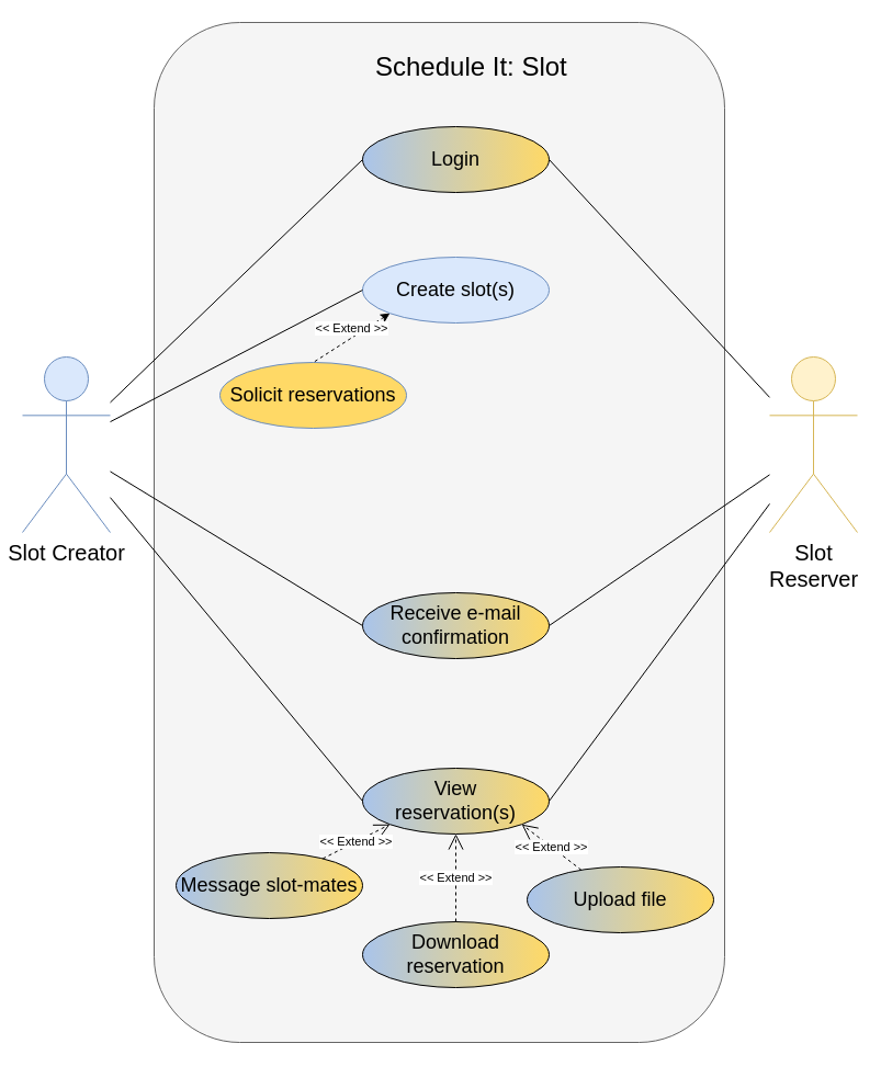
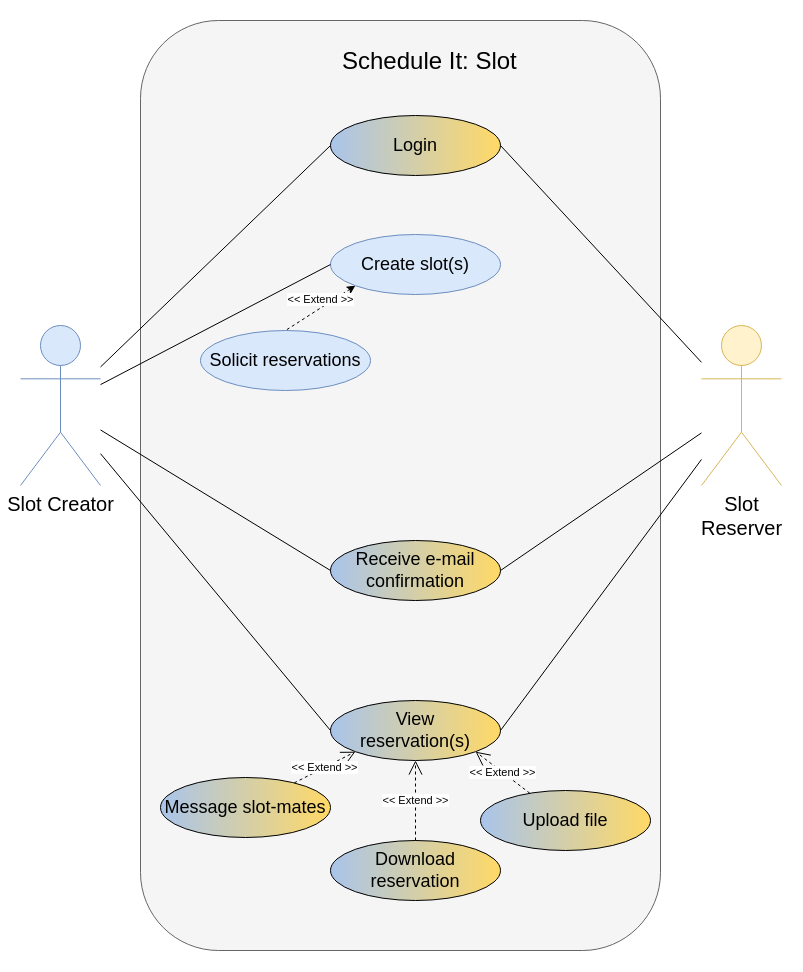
- <mxCell id="11" value="&lt;span style=&quot;font-size: 18px&quot;&gt;Solicit reservations&lt;/span&gt;" style="ellipse;whiteSpace=wrap;html=1;fillColor=#ffd966;strokeColor=#6c8ebf;" parent="1" vertex="1"><mxGeometry x="200" y="330" width="170" height="60" as="geometry" /></mxCell>
+ <mxCell id="11" value="&lt;span style=&quot;font-size: 18px&quot;&gt;Solicit reservations&lt;/span&gt;" style="ellipse;whiteSpace=wrap;html=1;fillColor=#dae8fc;strokeColor=#6c8ebf;" parent="1" vertex="1"><mxGeometry x="200" y="330" width="170" height="60" as="geometry" /></mxCell>
